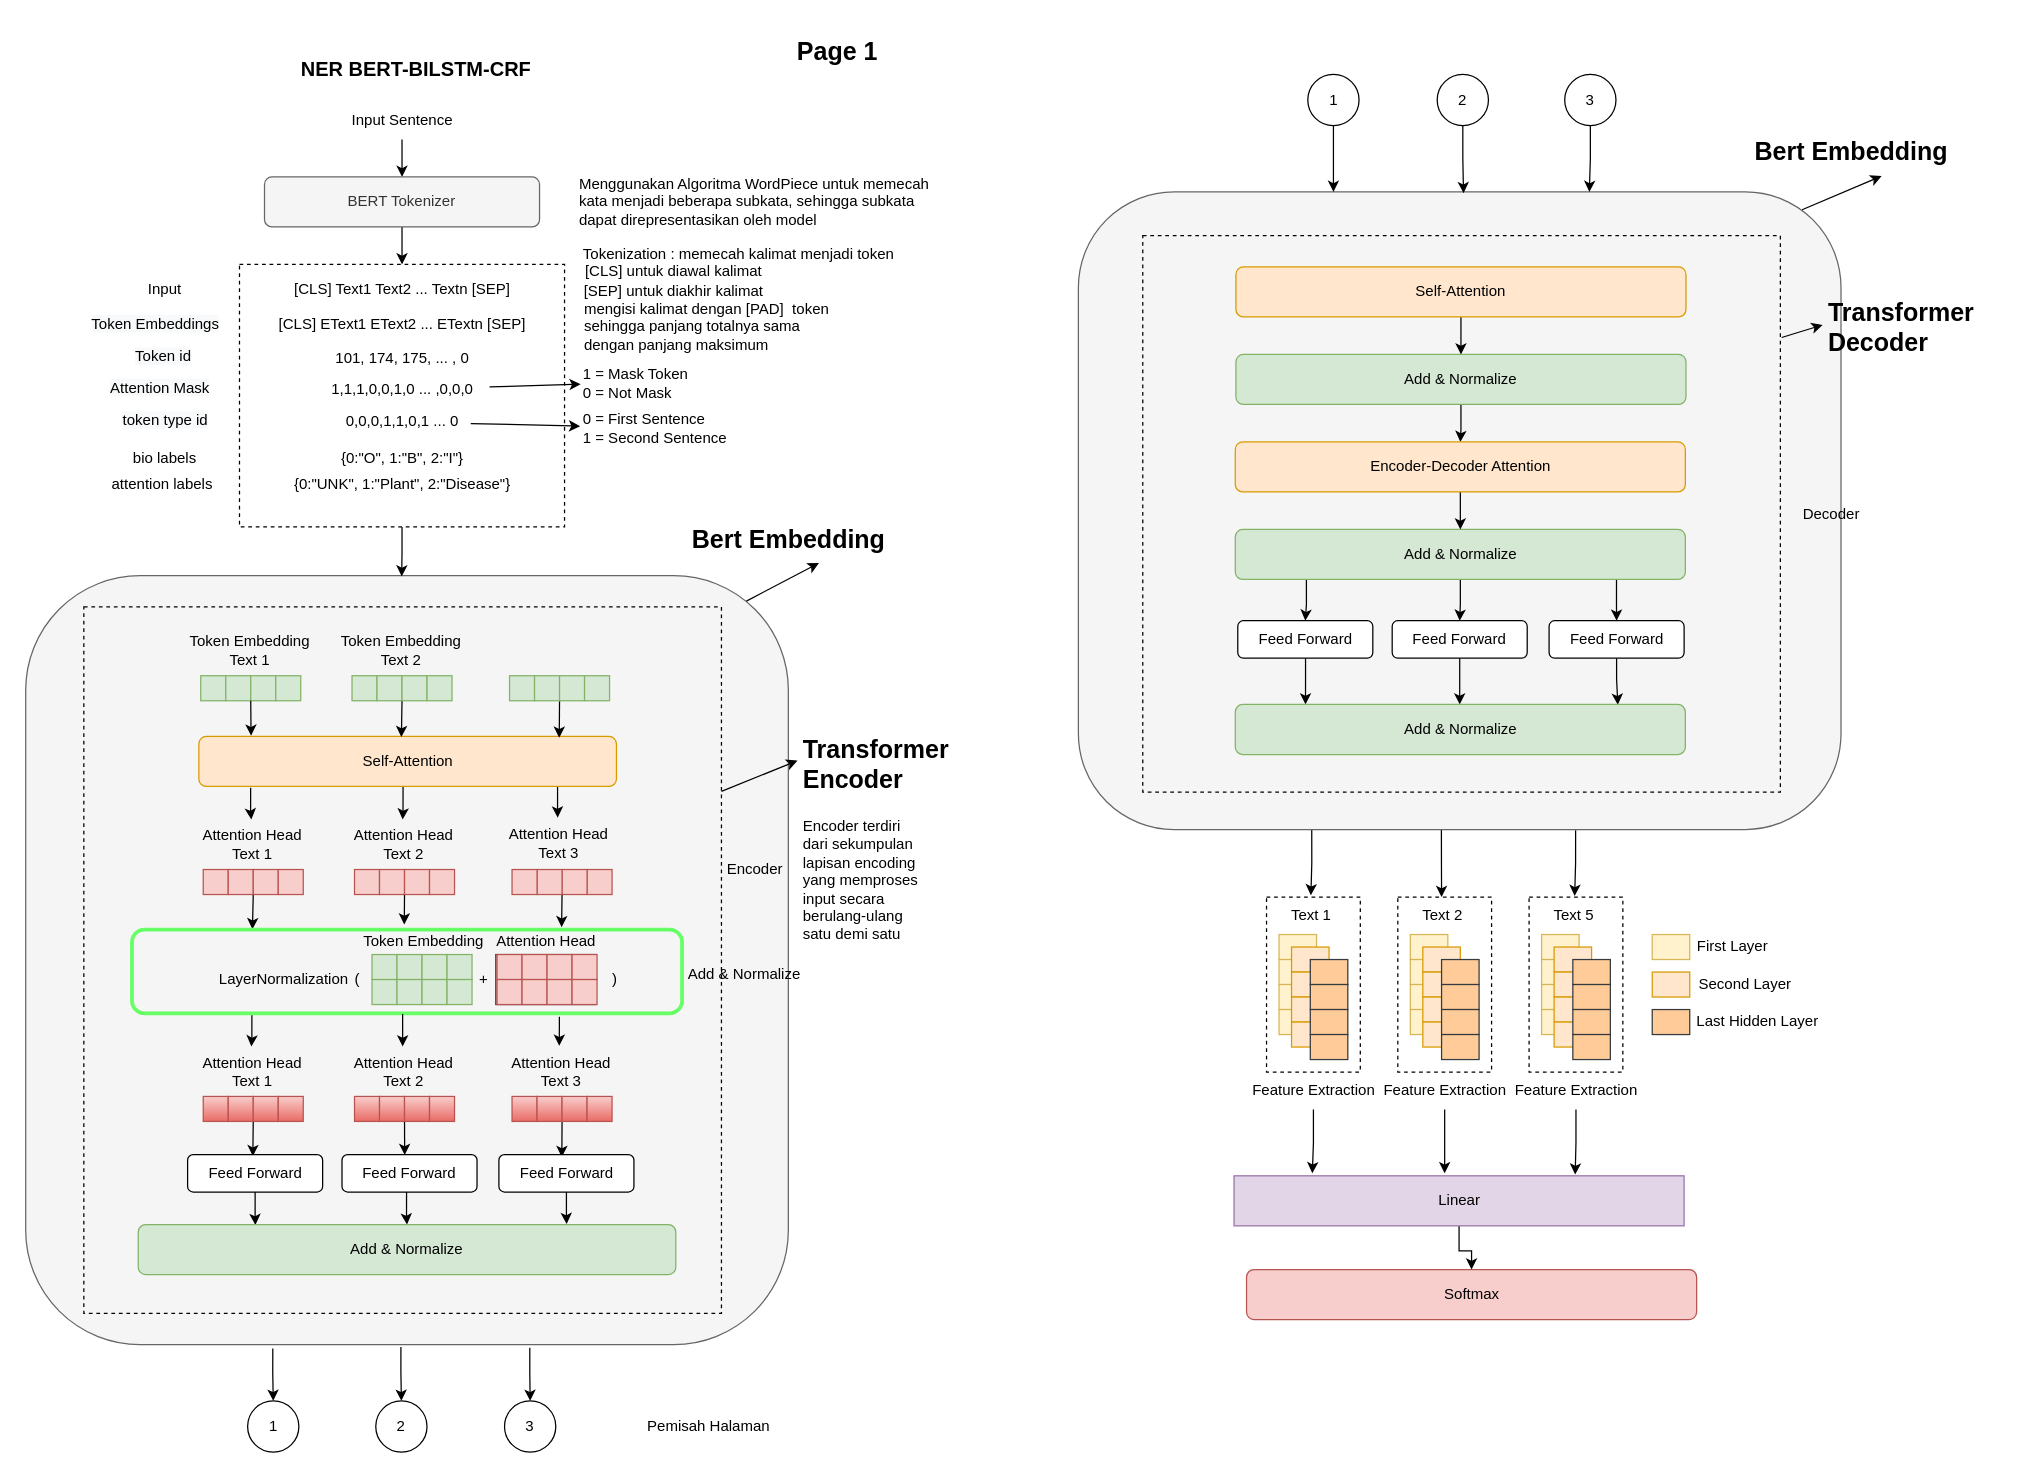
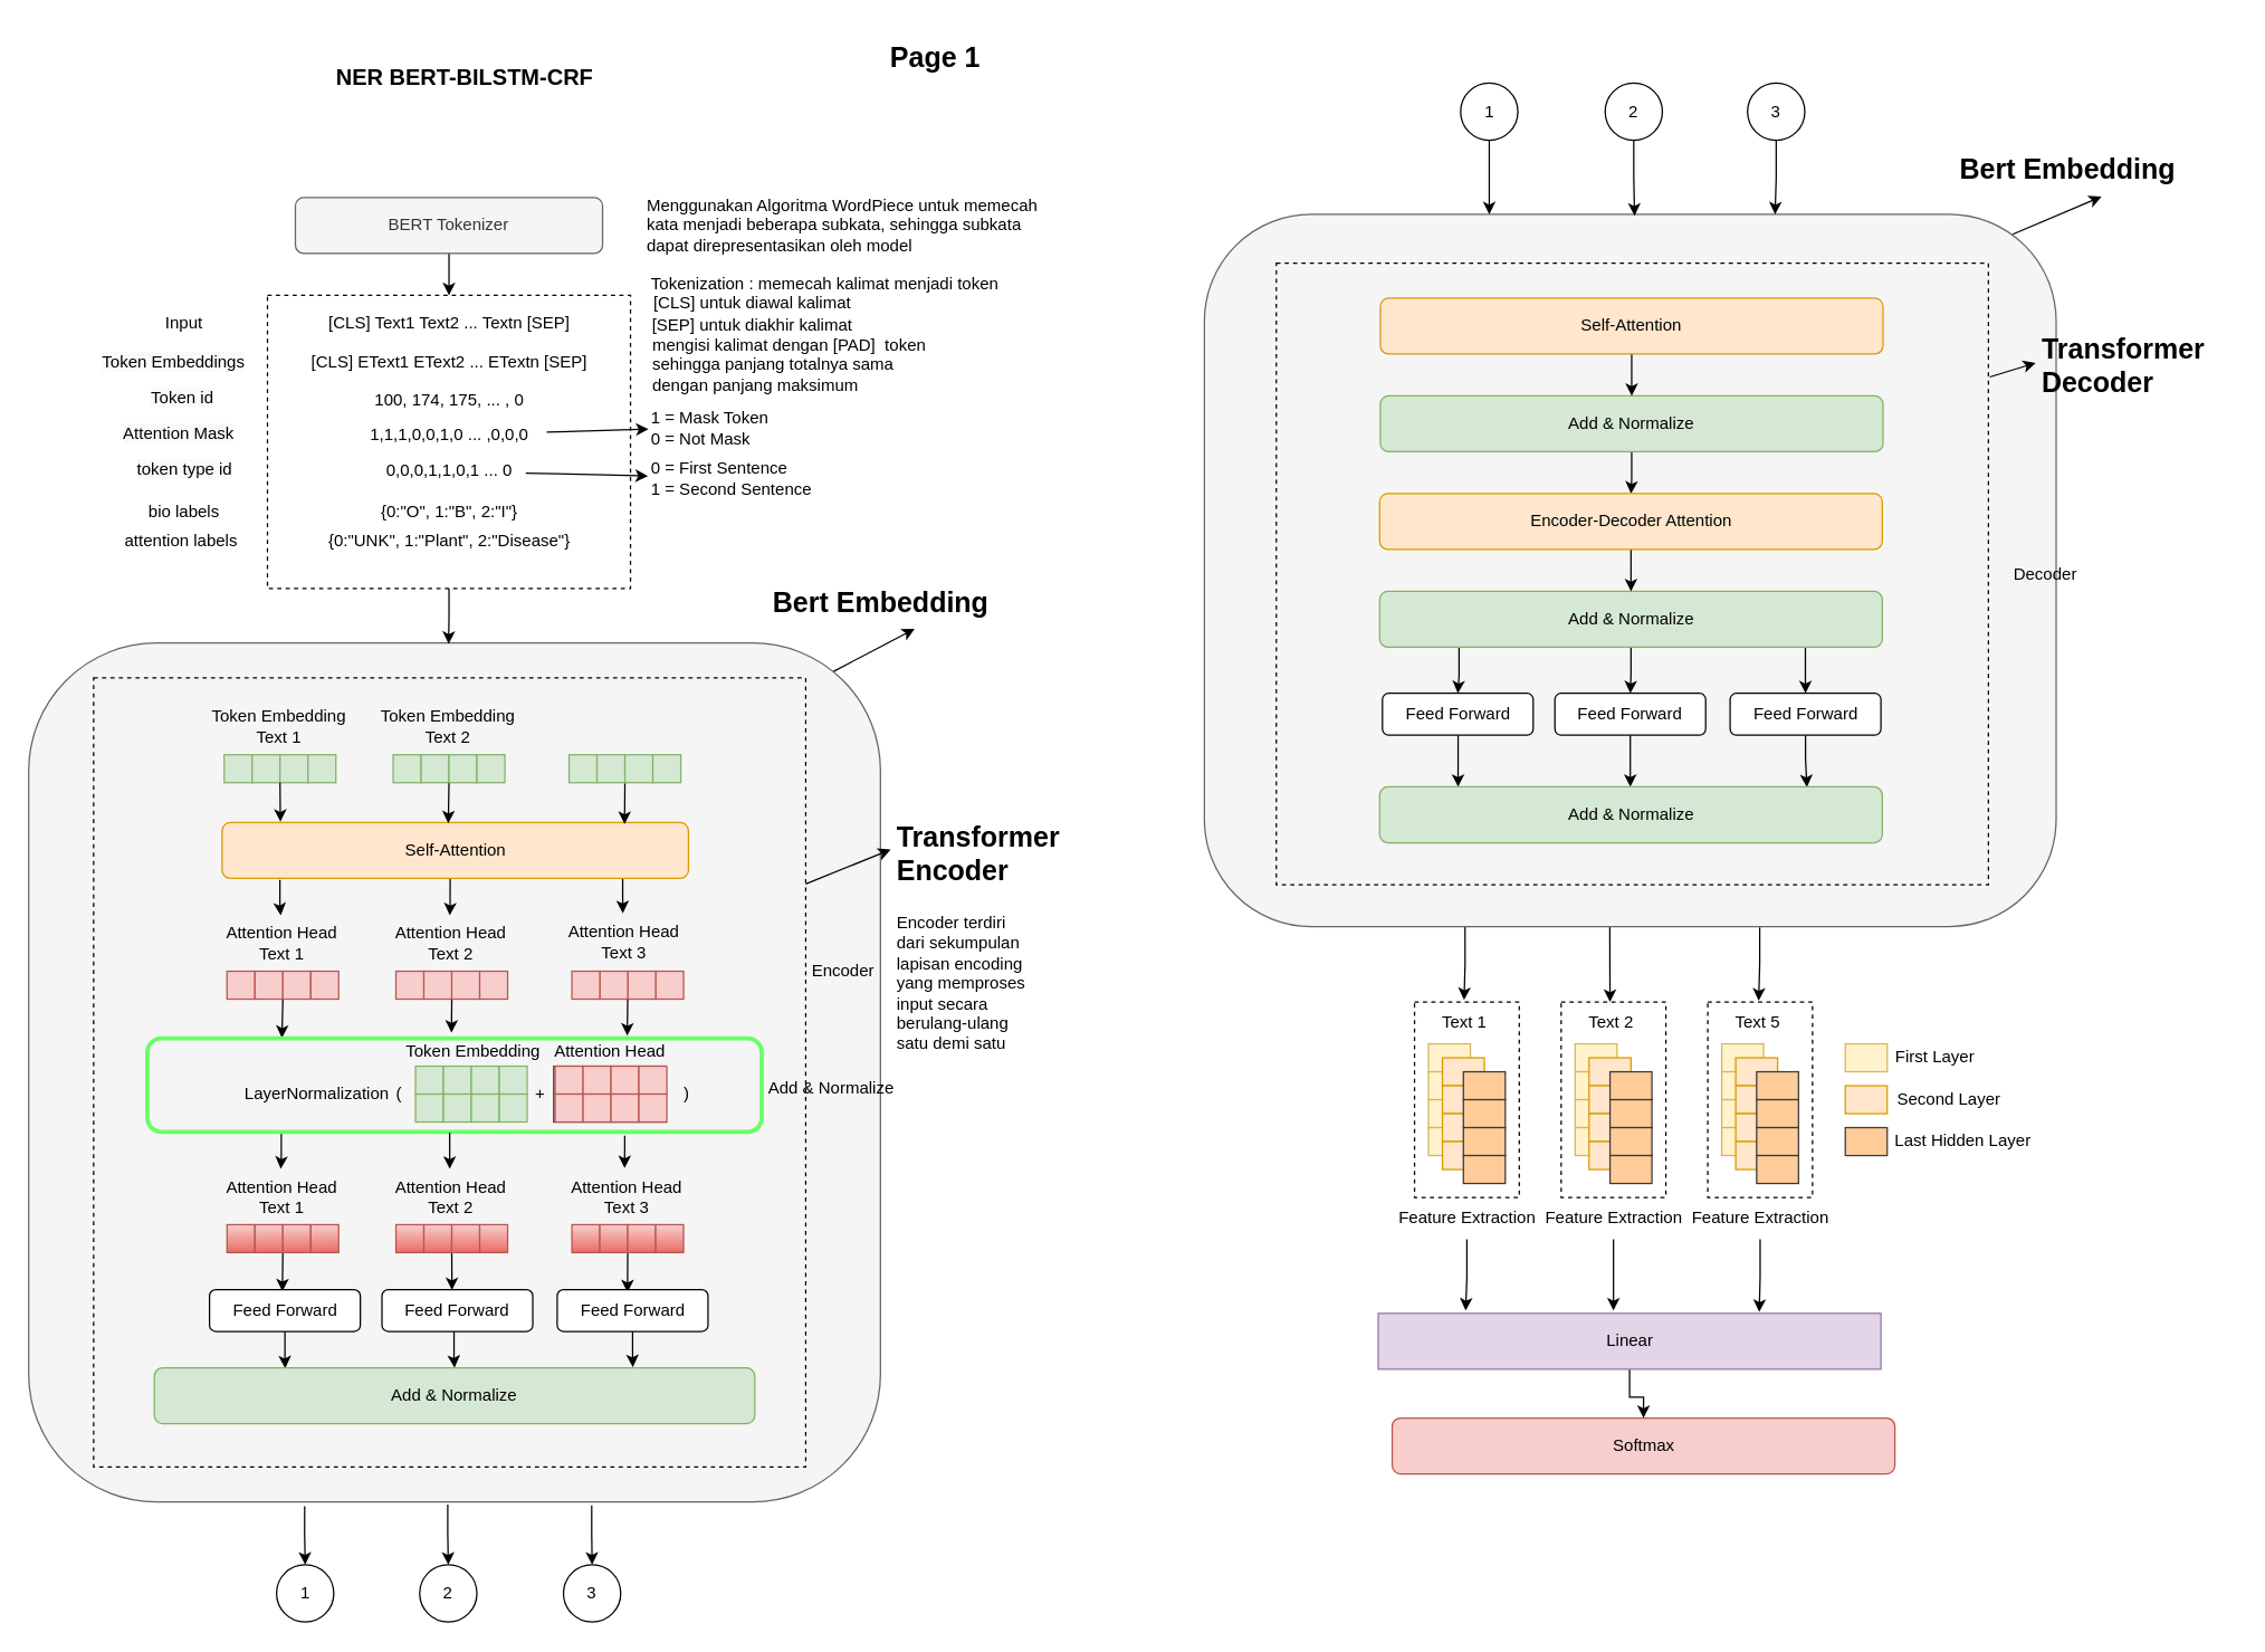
- <mxCell id="12" value="Input Sentence" style="text;html=1;align=center;verticalAlign=middle;resizable=0;points=[];autosize=1;strokeColor=none;fillColor=none;" parent="1" vertex="1"><mxGeometry x="271" y="81" width="100" height="30" as="geometry" /></mxCell>
- <mxCell id="11" value="" style="edgeStyle=orthogonalEdgeStyle;rounded=0;orthogonalLoop=1;jettySize=auto;html=1;" parent="1" source="12" target="16" edge="1"><mxGeometry relative="1" as="geometry" /></mxCell>
- <mxCell id="18" value="101, 174, 175, ... , 0" style="text;html=1;align=center;verticalAlign=middle;resizable=0;points=[];autosize=1;strokeColor=none;fillColor=none;" parent="1" vertex="1"><mxGeometry x="256" y="271" width="130" height="30" as="geometry" /></mxCell>
+ <mxCell id="18" value="100, 174, 175, ... , 0" style="text;html=1;align=center;verticalAlign=middle;resizable=0;points=[];autosize=1;strokeColor=none;fillColor=none;" parent="1" vertex="1"><mxGeometry x="256" y="271" width="130" height="30" as="geometry" /></mxCell>
- <mxCell id="185" value="Pemisah Halaman" style="text;html=1;align=center;verticalAlign=middle;resizable=0;points=[];autosize=1;strokeColor=none;fillColor=none;" parent="1" vertex="1"><mxGeometry x="505.5" y="1125.5" width="120" height="30" as="geometry" /></mxCell>
